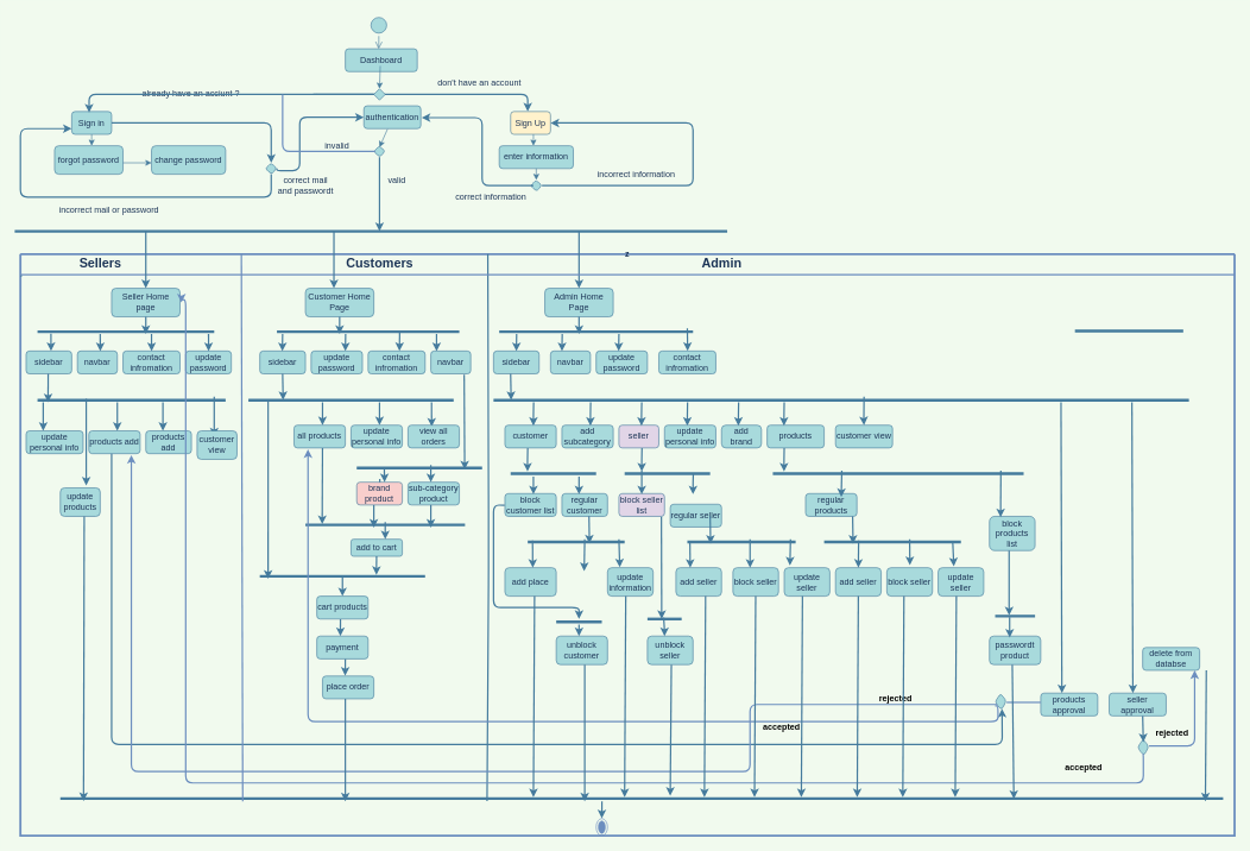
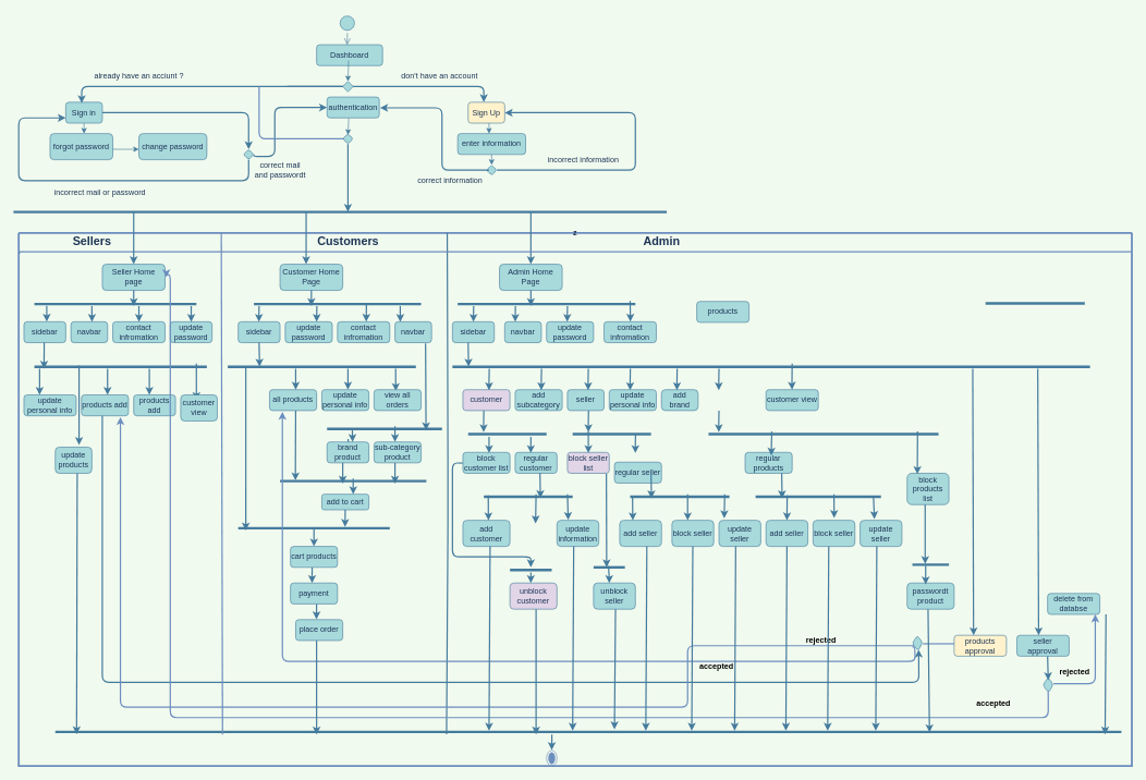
- <mxCell id="10" value="already have an acciunt ?" style="text;html=1;resizable=0;autosize=1;align=center;verticalAlign=middle;points=[];fillColor=none;strokeColor=none;fontColor=#1D3557;rounded=1;" parent="1" vertex="1"><mxGeometry x="187" y="115" width="160" height="32" as="geometry" /></mxCell>
+ <mxCell id="10" value="already have an acciunt ?" style="text;html=1;resizable=0;autosize=1;align=center;verticalAlign=middle;points=[];fillColor=none;strokeColor=none;fontColor=#1D3557;rounded=1;" parent="1" vertex="1"><mxGeometry x="132" y="100" width="160" height="32" as="geometry" /></mxCell>
- <mxCell id="210" value="authentication" style="whiteSpace=wrap;html=1;fillColor=#A8DADC;strokeColor=#457B9D;fontColor=#1D3557;rounded=1;" parent="1" vertex="1"><mxGeometry x="510" y="148" width="80" height="32" as="geometry" /></mxCell>
+ <mxCell id="210" value="authentication" style="whiteSpace=wrap;html=1;fillColor=#A8DADC;strokeColor=#457B9D;fontColor=#1D3557;rounded=1;" parent="1" vertex="1"><mxGeometry x="500" y="148" width="80" height="32" as="geometry" /></mxCell>
- <mxCell id="216" value="invalid" style="text;html=1;align=center;verticalAlign=middle;resizable=0;points=[];autosize=1;strokeColor=none;fillColor=none;fontColor=#1D3557;rounded=1;" parent="1" vertex="1"><mxGeometry x="444" y="188" width="56" height="32" as="geometry" /></mxCell>
- <mxCell id="215" value="valid" style="text;html=1;align=center;verticalAlign=middle;resizable=0;points=[];autosize=1;strokeColor=none;fillColor=none;fontColor=#1D3557;rounded=1;" parent="1" vertex="1"><mxGeometry x="532" y="236" width="48" height="32" as="geometry" /></mxCell>
- <mxCell id="112" value="customer" style="whiteSpace=wrap;html=1;fillColor=#A8DADC;strokeColor=#457B9D;fontColor=#1D3557;rounded=1;" parent="28" vertex="1"><mxGeometry x="680" y="240" width="72" height="32" as="geometry" /></mxCell>
+ <mxCell id="112" value="customer" style="whiteSpace=wrap;html=1;fillColor=#e1d5e7;strokeColor=#457B9D;fontColor=#1D3557;rounded=1;" parent="28" vertex="1"><mxGeometry x="680" y="240" width="72" height="32" as="geometry" /></mxCell>
- <mxCell id="107" value="seller" style="whiteSpace=wrap;html=1;fillColor=#e1d5e7;strokeColor=#457B9D;fontColor=#1D3557;rounded=1;" parent="28" vertex="1"><mxGeometry x="840" y="240" width="56" height="32" as="geometry" /></mxCell>
+ <mxCell id="107" value="seller" style="whiteSpace=wrap;html=1;fillColor=#A8DADC;strokeColor=#457B9D;fontColor=#1D3557;rounded=1;" parent="28" vertex="1"><mxGeometry x="840" y="240" width="56" height="32" as="geometry" /></mxCell>
- <mxCell id="108" value="products" style="whiteSpace=wrap;html=1;fillColor=#A8DADC;strokeColor=#457B9D;fontColor=#1D3557;rounded=1;" parent="28" vertex="1"><mxGeometry x="1048" y="240" width="80" height="32" as="geometry" /></mxCell>
+ <mxCell id="108" value="products" style="whiteSpace=wrap;html=1;fillColor=#A8DADC;strokeColor=#457B9D;fontColor=#1D3557;rounded=1;" parent="28" vertex="1"><mxGeometry x="1038" y="105" width="80" height="32" as="geometry" /></mxCell>
- <mxCell id="223" value="brand product" style="whiteSpace=wrap;html=1;fillColor=#f8cecc;strokeColor=#457B9D;fontColor=#1D3557;rounded=1;" parent="1" vertex="1"><mxGeometry x="500" y="676" width="64" height="32" as="geometry" /></mxCell>
+ <mxCell id="223" value="brand product" style="whiteSpace=wrap;html=1;fillColor=#A8DADC;strokeColor=#457B9D;fontColor=#1D3557;rounded=1;" parent="1" vertex="1"><mxGeometry x="500" y="676" width="64" height="32" as="geometry" /></mxCell>
- <mxCell id="124" value="regular products" style="whiteSpace=wrap;html=1;fillColor=#A8DADC;strokeColor=#457B9D;fontColor=#1D3557;rounded=1;" parent="28" vertex="1"><mxGeometry x="1102" y="336" width="72" height="32" as="geometry" /></mxCell>
+ <mxCell id="124" value="regular products" style="whiteSpace=wrap;html=1;fillColor=#A8DADC;strokeColor=#457B9D;fontColor=#1D3557;rounded=1;" parent="28" vertex="1"><mxGeometry x="1112" y="336" width="72" height="32" as="geometry" /></mxCell>
- <mxCell id="134" value="add place" style="whiteSpace=wrap;html=1;fillColor=#A8DADC;strokeColor=#457B9D;fontColor=#1D3557;rounded=1;" parent="28" vertex="1"><mxGeometry x="680" y="440" width="72" height="40" as="geometry" /></mxCell>
+ <mxCell id="134" value="add customer" style="whiteSpace=wrap;html=1;fillColor=#A8DADC;strokeColor=#457B9D;fontColor=#1D3557;rounded=1;" parent="28" vertex="1"><mxGeometry x="680" y="440" width="72" height="40" as="geometry" /></mxCell>
- <mxCell id="150" value="unblock customer" style="whiteSpace=wrap;html=1;fillColor=#A8DADC;strokeColor=#457B9D;fontColor=#1D3557;rounded=1;" parent="28" vertex="1"><mxGeometry x="752" y="536" width="72" height="40" as="geometry" /></mxCell>
+ <mxCell id="150" value="unblock customer" style="whiteSpace=wrap;html=1;fillColor=#e1d5e7;strokeColor=#457B9D;fontColor=#1D3557;rounded=1;" parent="28" vertex="1"><mxGeometry x="752" y="536" width="72" height="40" as="geometry" /></mxCell>
- <mxCell id="171" value="products approval" style="whiteSpace=wrap;html=1;fillColor=#A8DADC;strokeColor=#457B9D;fontColor=#1D3557;rounded=1;" parent="28" vertex="1"><mxGeometry x="1432" y="616" width="80" height="32" as="geometry" /></mxCell>
+ <mxCell id="171" value="products approval" style="whiteSpace=wrap;html=1;fillColor=#fff2cc;strokeColor=#457B9D;fontColor=#1D3557;rounded=1;" parent="28" vertex="1"><mxGeometry x="1432" y="616" width="80" height="32" as="geometry" /></mxCell>
